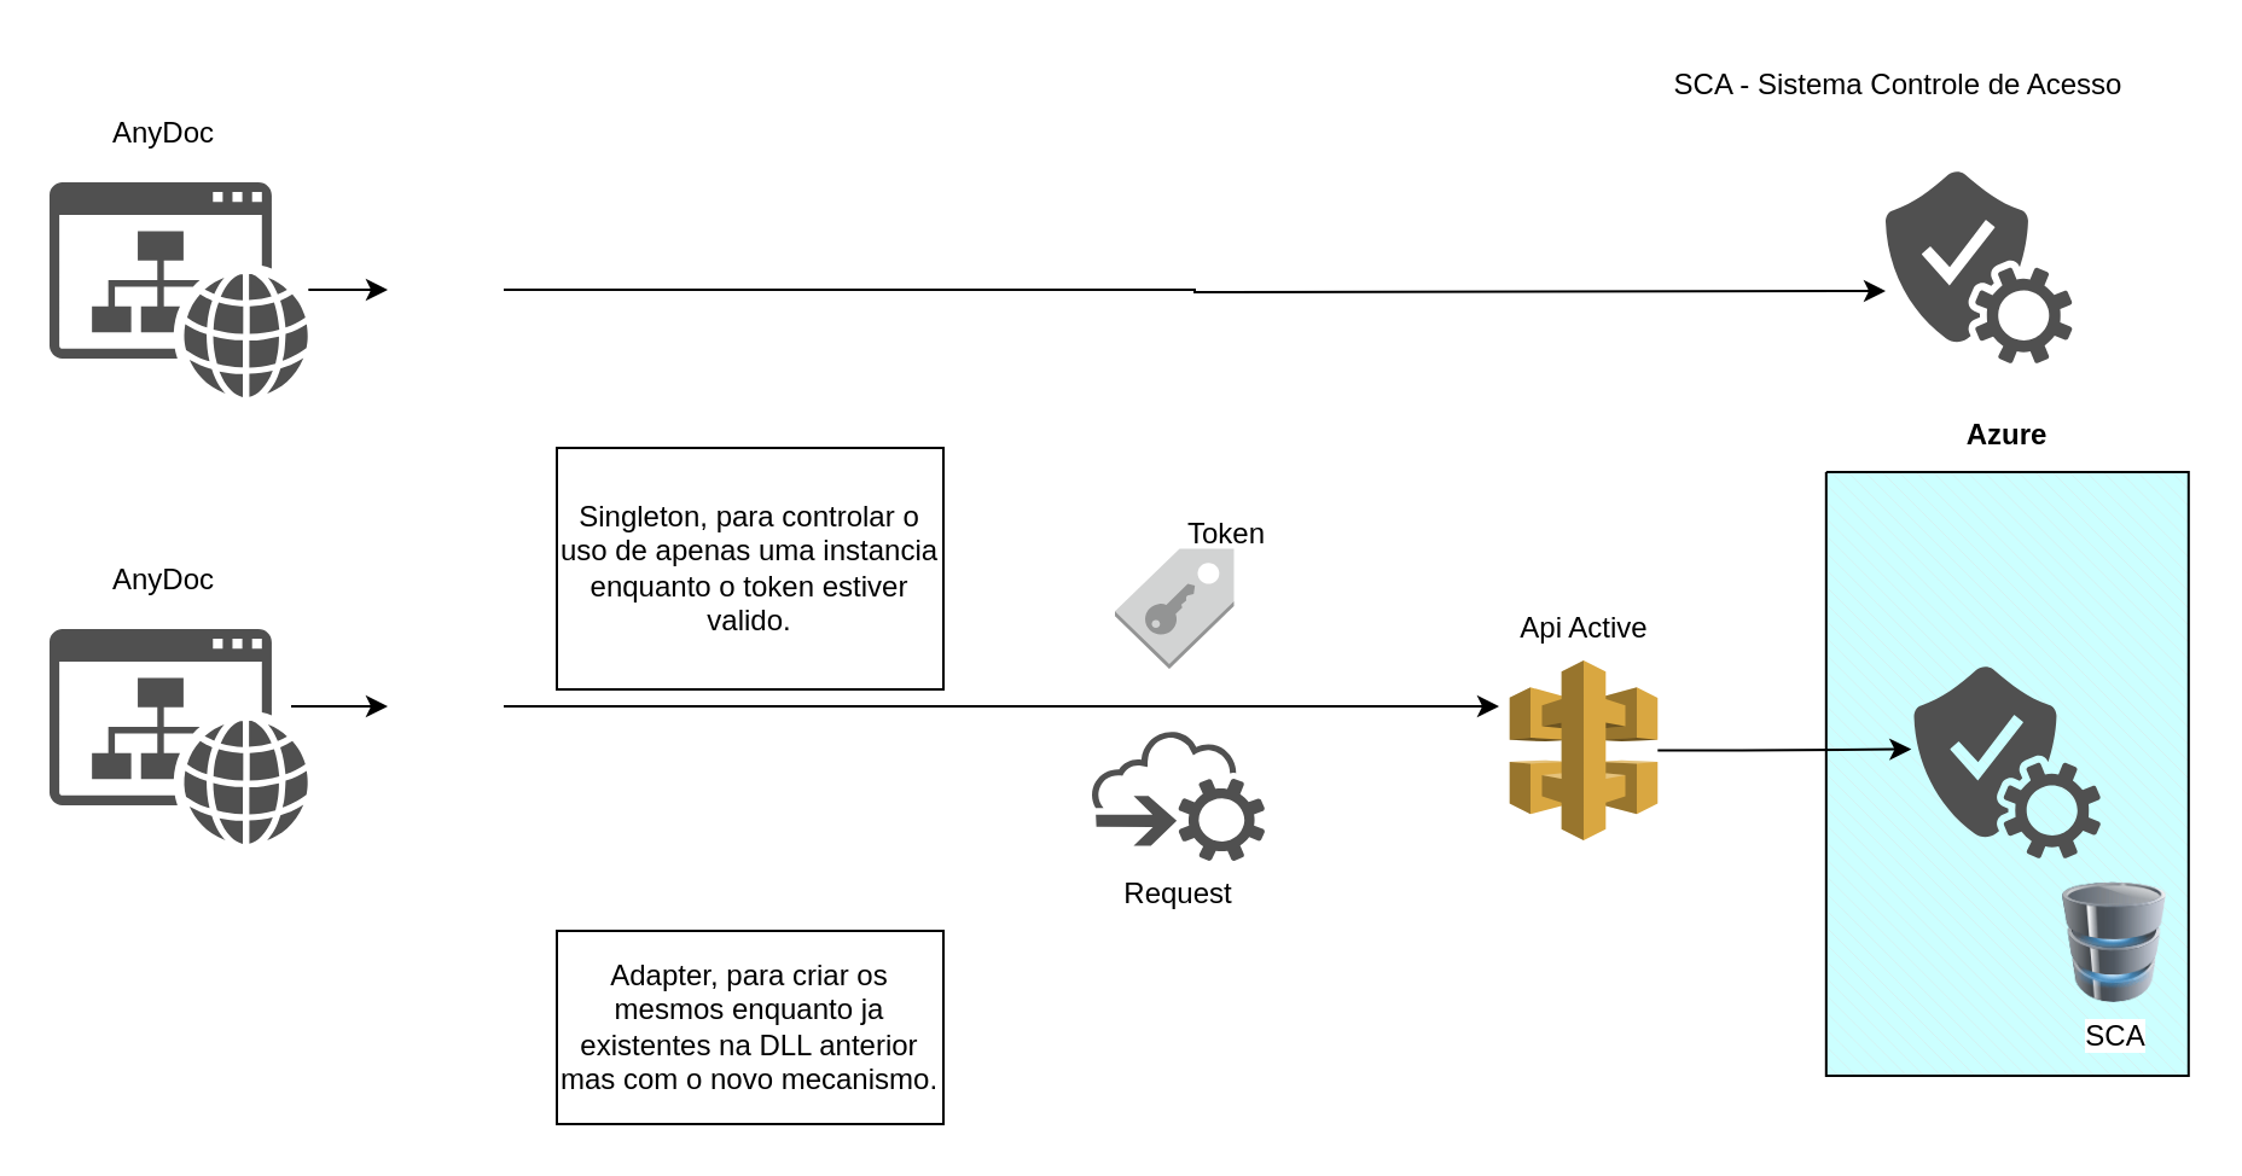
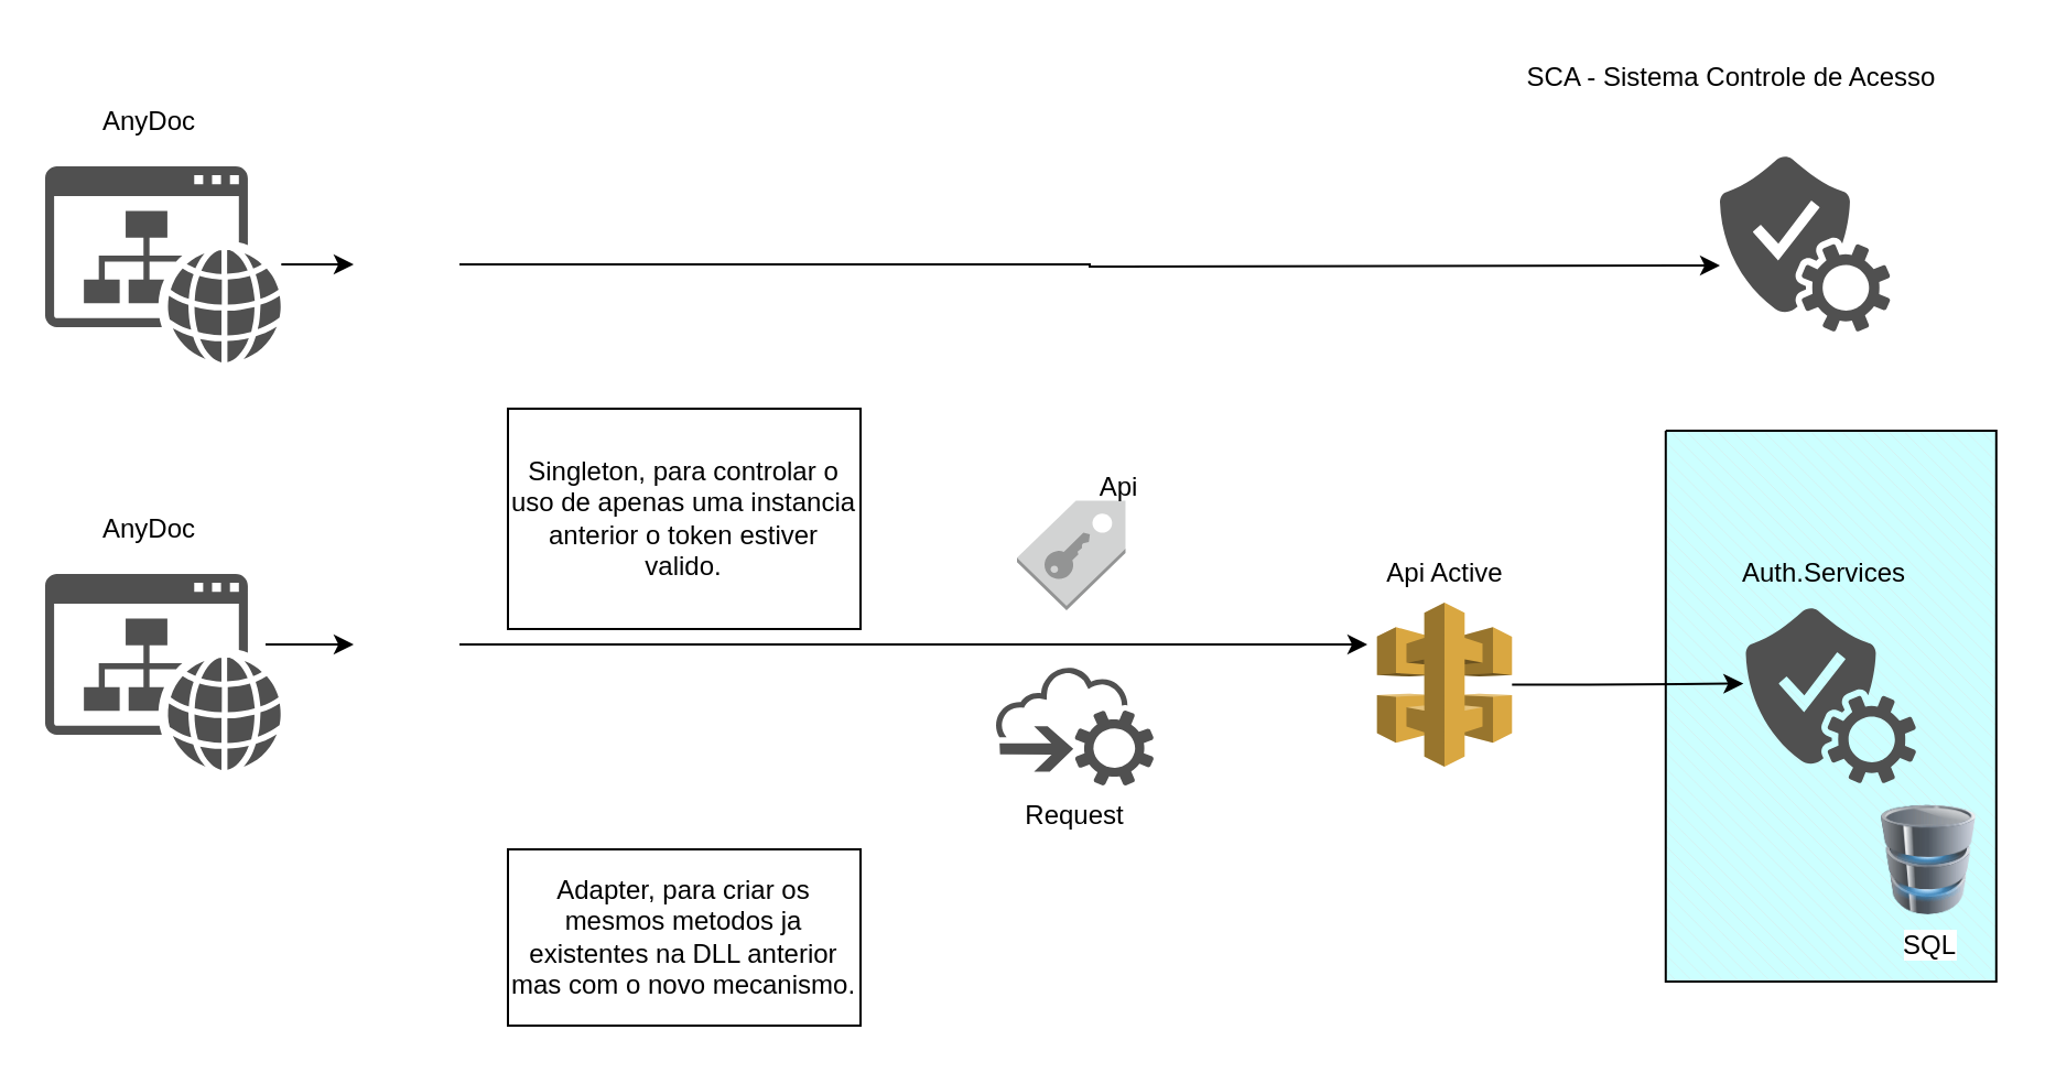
- <mxCell id="27" value="&lt;b&gt;Azure&lt;/b&gt;" style="text;html=1;align=center;verticalAlign=middle;resizable=0;points=[];autosize=1;strokeColor=none;fillColor=none;" parent="1" vertex="1"><mxGeometry x="800.4" y="165" width="60" height="30" as="geometry" /></mxCell>
- <mxCell id="15" value="Token" style="text;html=1;align=center;verticalAlign=middle;resizable=0;points=[];autosize=1;strokeColor=none;fillColor=none;" parent="13" vertex="1"><mxGeometry x="16.412" y="-16" width="60" height="30" as="geometry" /></mxCell>
+ <mxCell id="15" value="Api" style="text;html=1;align=center;verticalAlign=middle;resizable=0;points=[];autosize=1;strokeColor=none;fillColor=none;" parent="13" vertex="1"><mxGeometry x="16.412" y="-16" width="60" height="30" as="geometry" /></mxCell>
- <mxCell id="24" value="Singleton, para controlar o uso de apenas uma instancia enquanto o token estiver valido." style="rounded=0;whiteSpace=wrap;html=1;" parent="1" vertex="1"><mxGeometry x="230" y="185" width="160" height="100" as="geometry" /></mxCell>
+ <mxCell id="24" value="Singleton, para controlar o uso de apenas uma instancia anterior o token estiver valido." style="rounded=0;whiteSpace=wrap;html=1;" parent="1" vertex="1"><mxGeometry x="230" y="185" width="160" height="100" as="geometry" /></mxCell>
+ <mxCell id="9" value="Auth.Services" style="text;html=1;align=center;verticalAlign=middle;resizable=0;points=[];autosize=1;strokeColor=none;fillColor=none;" parent="1" vertex="1"><mxGeometry x="776.75" y="245" width="100" height="30" as="geometry" /></mxCell>
- <mxCell id="25" value="Adapter, para criar os mesmos enquanto ja existentes na DLL anterior mas com o novo mecanismo." style="rounded=0;whiteSpace=wrap;html=1;" parent="1" vertex="1"><mxGeometry x="230" y="385" width="160" height="80" as="geometry" /></mxCell>
+ <mxCell id="25" value="Adapter, para criar os mesmos metodos ja existentes na DLL anterior mas com o novo mecanismo." style="rounded=0;whiteSpace=wrap;html=1;" parent="1" vertex="1"><mxGeometry x="230" y="385" width="160" height="80" as="geometry" /></mxCell>
- <mxCell id="26" value="SCA" style="image;html=1;image=img/lib/clip_art/computers/Database_128x128.png" parent="1" vertex="1"><mxGeometry x="850" y="365" width="50" height="50" as="geometry" /></mxCell>
+ <mxCell id="26" value="SQL" style="image;html=1;image=img/lib/clip_art/computers/Database_128x128.png" parent="1" vertex="1"><mxGeometry x="850" y="365" width="50" height="50" as="geometry" /></mxCell>
